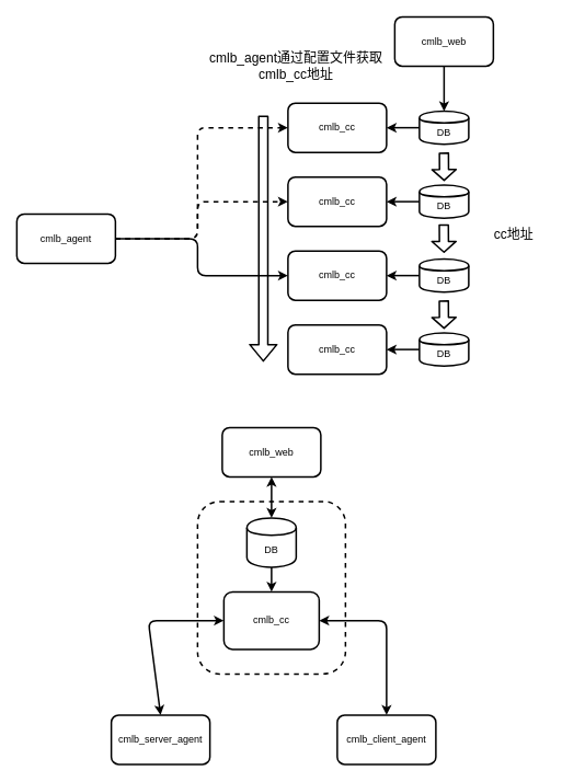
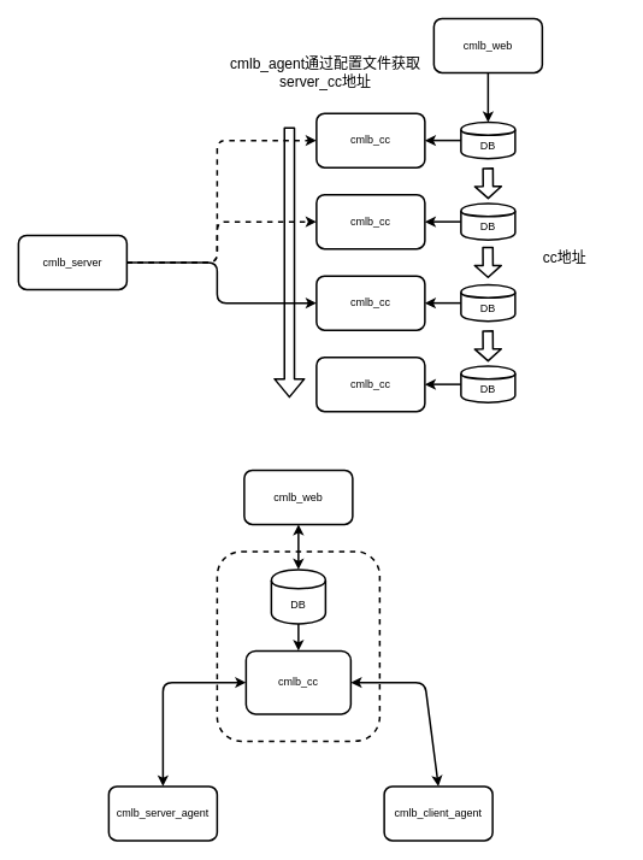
- <mxCell id="21" value="&lt;span style=&quot;font-size: 16px&quot;&gt;cmlb_agent通过配置文件获取&lt;br&gt;cmlb_cc地址&lt;/span&gt;" style="text;html=1;strokeColor=none;fillColor=none;align=center;verticalAlign=middle;whiteSpace=wrap;rounded=0;" parent="1" vertex="1"><mxGeometry x="200" y="50" width="320" height="60" as="geometry" /></mxCell>
+ <mxCell id="21" value="&lt;span style=&quot;font-size: 16px&quot;&gt;cmlb_agent通过配置文件获取&lt;br&gt;server_cc地址&lt;/span&gt;" style="text;html=1;strokeColor=none;fillColor=none;align=center;verticalAlign=middle;whiteSpace=wrap;rounded=0;" parent="1" vertex="1"><mxGeometry x="200" y="50" width="320" height="60" as="geometry" /></mxCell>
- <mxCell id="3" value="cmlb_agent" style="rounded=1;whiteSpace=wrap;html=1;strokeWidth=2;" parent="1" vertex="1"><mxGeometry x="20" y="260" width="120" height="60" as="geometry" /></mxCell>
+ <mxCell id="3" value="cmlb_server" style="rounded=1;whiteSpace=wrap;html=1;strokeWidth=2;" parent="1" vertex="1"><mxGeometry x="20" y="260" width="120" height="60" as="geometry" /></mxCell>
- <mxCell id="11" value="cmlb_server_agent" style="rounded=1;whiteSpace=wrap;html=1;strokeWidth=2;" parent="1" vertex="1"><mxGeometry x="135" y="870" width="120" height="60" as="geometry" /></mxCell>
+ <mxCell id="11" value="cmlb_server_agent" style="rounded=1;whiteSpace=wrap;html=1;strokeWidth=2;" parent="1" vertex="1"><mxGeometry x="120" y="870" width="120" height="60" as="geometry" /></mxCell>
- <mxCell id="12" value="cmlb_client_agent" style="rounded=1;whiteSpace=wrap;html=1;strokeWidth=2;" parent="1" vertex="1"><mxGeometry x="410" y="870" width="120" height="60" as="geometry" /></mxCell>
+ <mxCell id="12" value="cmlb_client_agent" style="rounded=1;whiteSpace=wrap;html=1;strokeWidth=2;" parent="1" vertex="1"><mxGeometry x="425" y="870" width="120" height="60" as="geometry" /></mxCell>
